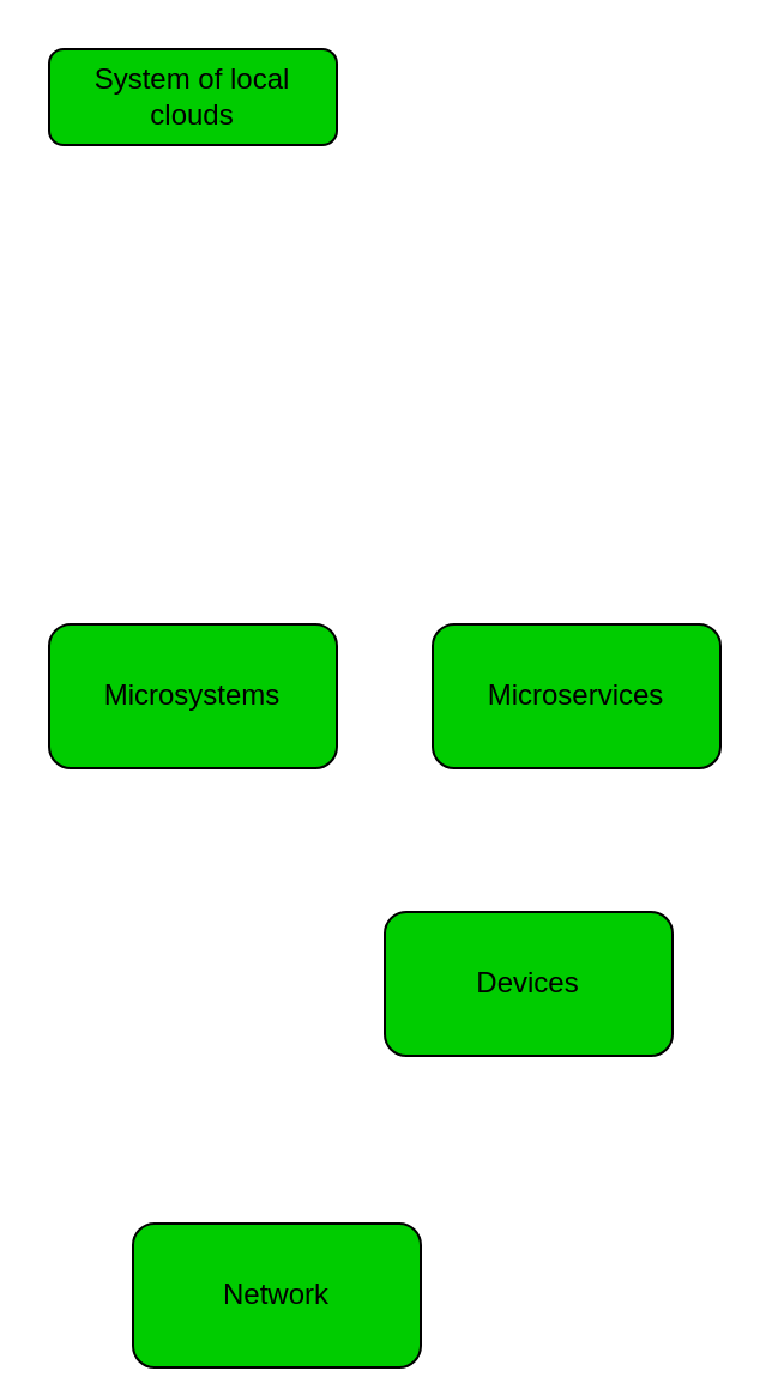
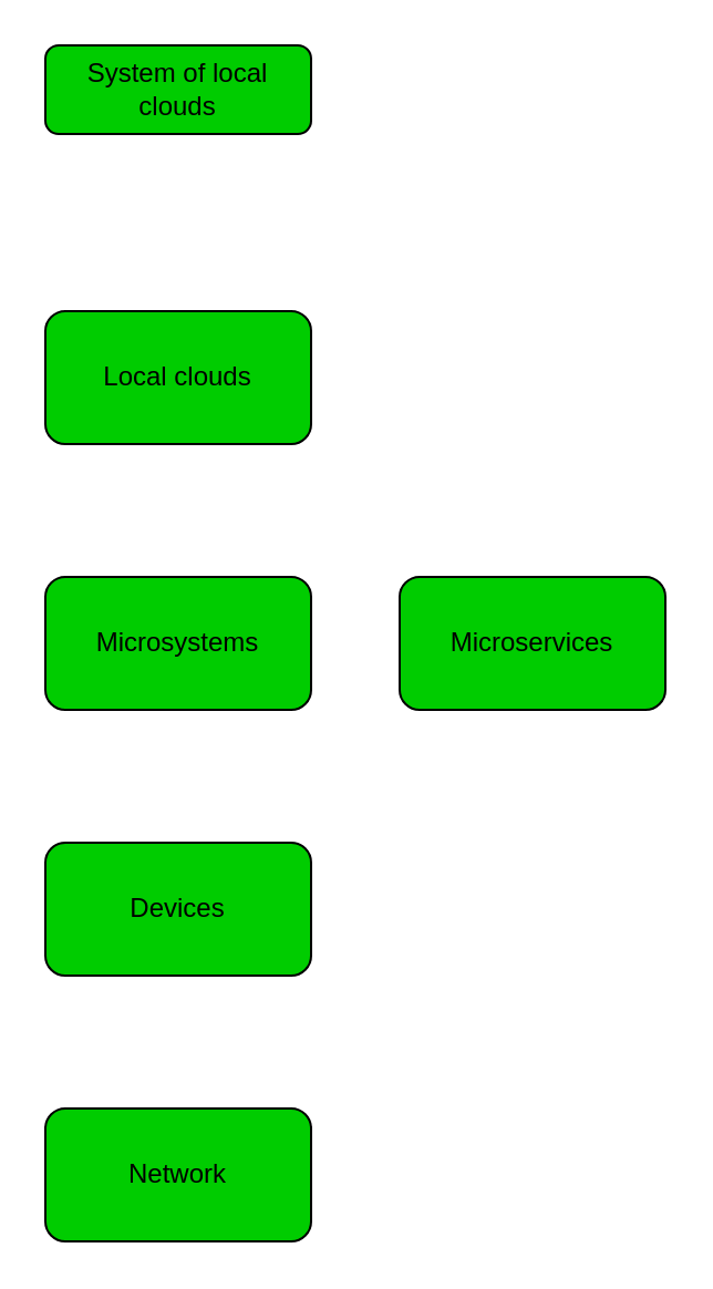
+ <mxCell id="3" value="Local clouds" style="rounded=1;whiteSpace=wrap;html=1;fillColor=#00CC00;" parent="1" vertex="1"><mxGeometry x="20" y="140" width="120" height="60" as="geometry" /></mxCell>
- <mxCell id="6" value="Devices" style="rounded=1;whiteSpace=wrap;html=1;fillColor=#00CC00;" parent="1" vertex="1"><mxGeometry x="160" y="380" width="120" height="60" as="geometry" /></mxCell>
+ <mxCell id="6" value="Devices" style="rounded=1;whiteSpace=wrap;html=1;fillColor=#00CC00;" parent="1" vertex="1"><mxGeometry x="20" y="380" width="120" height="60" as="geometry" /></mxCell>
- <mxCell id="7" value="Network" style="rounded=1;whiteSpace=wrap;html=1;fillColor=#00CC00;" parent="1" vertex="1"><mxGeometry x="55" y="510" width="120" height="60" as="geometry" /></mxCell>
+ <mxCell id="7" value="Network" style="rounded=1;whiteSpace=wrap;html=1;fillColor=#00CC00;" parent="1" vertex="1"><mxGeometry x="20" y="500" width="120" height="60" as="geometry" /></mxCell>
